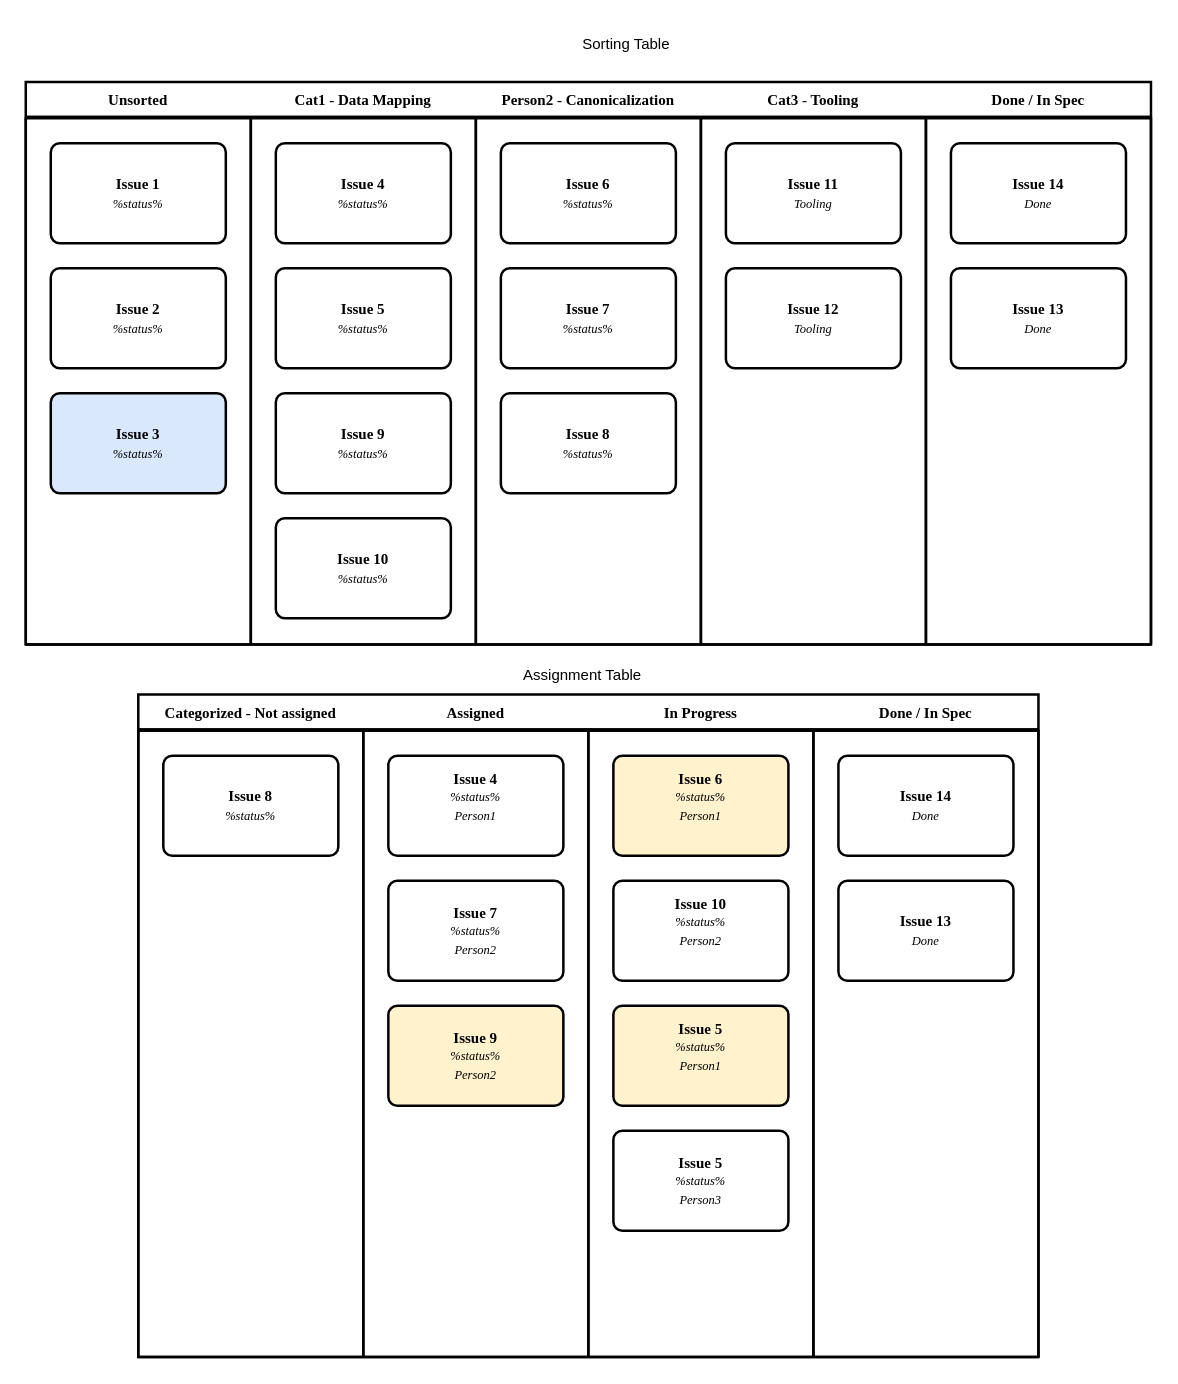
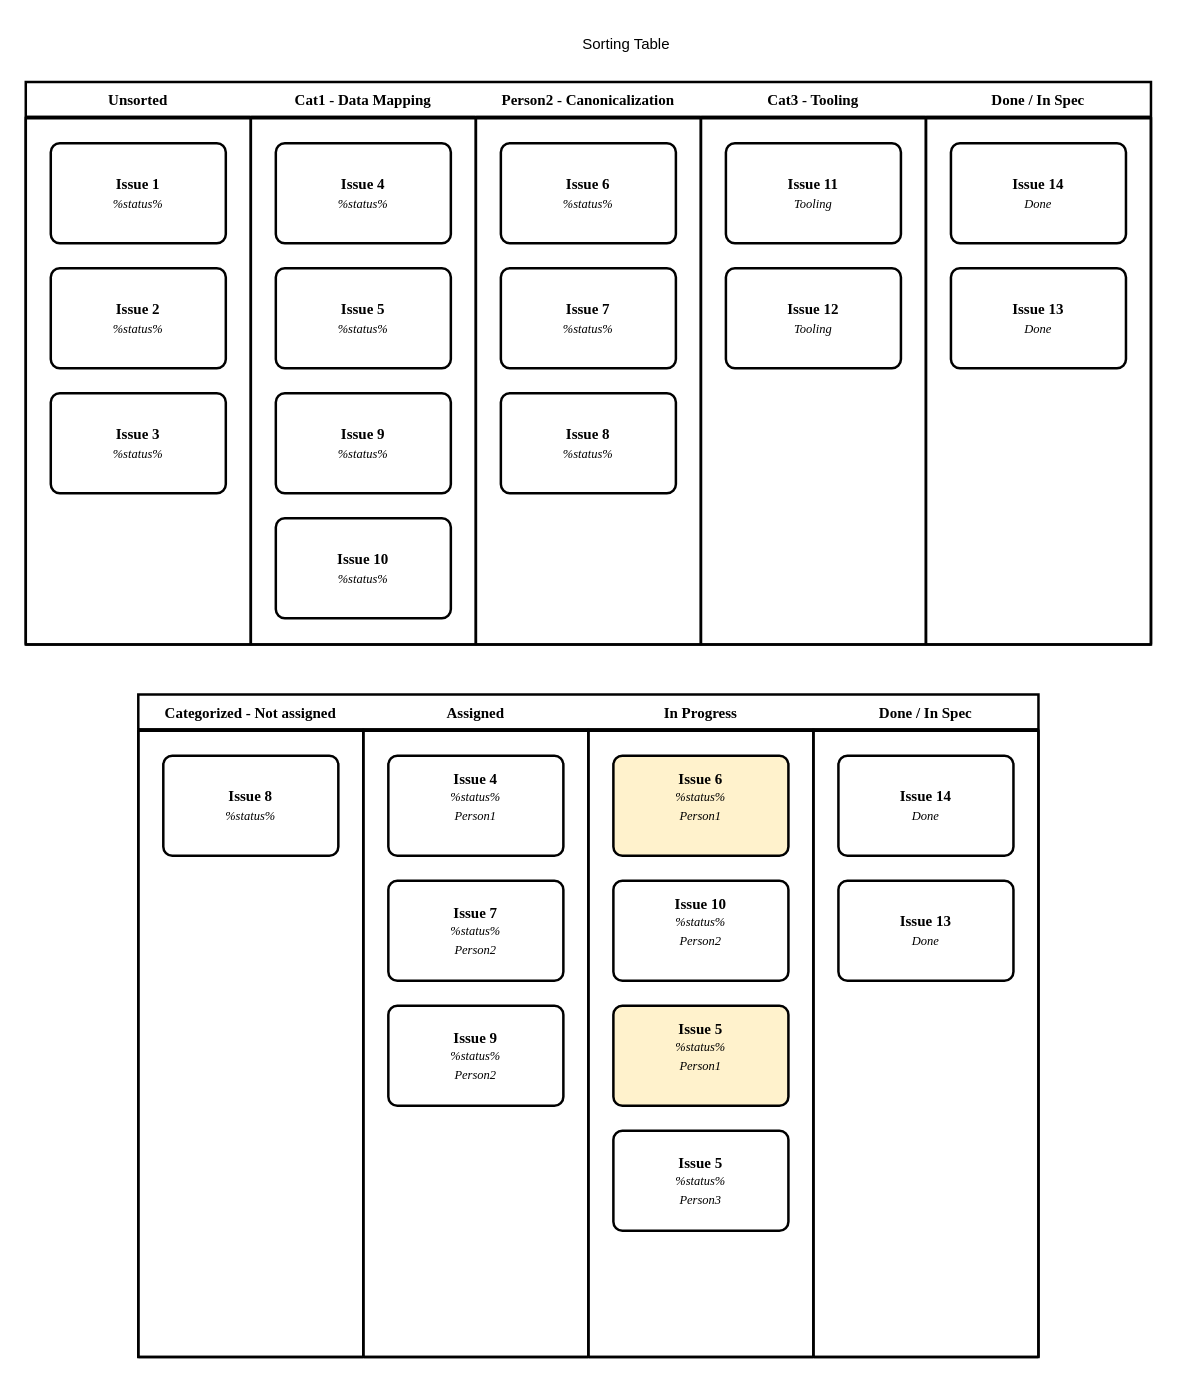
- <mxCell id="6" value="Issue 3&lt;br&gt;&lt;span style=&quot;font-weight: normal&quot;&gt;&lt;i&gt;&lt;font style=&quot;font-size: 10px&quot;&gt;%status%&lt;/font&gt;&lt;/i&gt;&lt;/span&gt;" style="whiteSpace=wrap;html=1;strokeWidth=2;fontStyle=1;spacingTop=0;rounded=1;arcSize=9;points=[];fontFamily=Permanent Marker;hachureGap=8;fillWeight=1;fillColor=#dae8fc;" parent="3" vertex="1"><mxGeometry x="20" y="221" width="140" height="80" as="geometry" /></mxCell>
+ <mxCell id="6" value="Issue 3&lt;br&gt;&lt;span style=&quot;font-weight: normal&quot;&gt;&lt;i&gt;&lt;font style=&quot;font-size: 10px&quot;&gt;%status%&lt;/font&gt;&lt;/i&gt;&lt;/span&gt;" style="whiteSpace=wrap;html=1;strokeWidth=2;fontStyle=1;spacingTop=0;rounded=1;arcSize=9;points=[];fontFamily=Permanent Marker;hachureGap=8;fillWeight=1;" parent="3" vertex="1"><mxGeometry x="20" y="221" width="140" height="80" as="geometry" /></mxCell>
- <mxCell id="38" value="Assignment Table" style="text;html=1;align=center;verticalAlign=middle;resizable=0;points=[];autosize=1;strokeColor=none;fillColor=none;rounded=1;" parent="1" vertex="1"><mxGeometry x="405" y="525" width="120" height="30" as="geometry" /></mxCell>
- <mxCell id="29" value="Issue 9&lt;br&gt;&lt;span style=&quot;font-weight: normal&quot;&gt;&lt;i&gt;&lt;font style=&quot;font-size: 10px&quot;&gt;%status%&lt;br&gt;Person2&lt;br&gt;&lt;/font&gt;&lt;/i&gt;&lt;/span&gt;" style="whiteSpace=wrap;html=1;strokeWidth=2;fontStyle=1;spacingTop=0;rounded=1;arcSize=9;points=[];fontFamily=Permanent Marker;hachureGap=8;fillWeight=1;fillColor=#fff2cc;" parent="26" vertex="1"><mxGeometry x="20" y="221" width="140" height="80" as="geometry" /></mxCell>
+ <mxCell id="29" value="Issue 9&lt;br&gt;&lt;span style=&quot;font-weight: normal&quot;&gt;&lt;i&gt;&lt;font style=&quot;font-size: 10px&quot;&gt;%status%&lt;br&gt;Person2&lt;br&gt;&lt;/font&gt;&lt;/i&gt;&lt;/span&gt;" style="whiteSpace=wrap;html=1;strokeWidth=2;fontStyle=1;spacingTop=0;rounded=1;arcSize=9;points=[];fontFamily=Permanent Marker;hachureGap=8;fillWeight=1;" parent="26" vertex="1"><mxGeometry x="20" y="221" width="140" height="80" as="geometry" /></mxCell>
